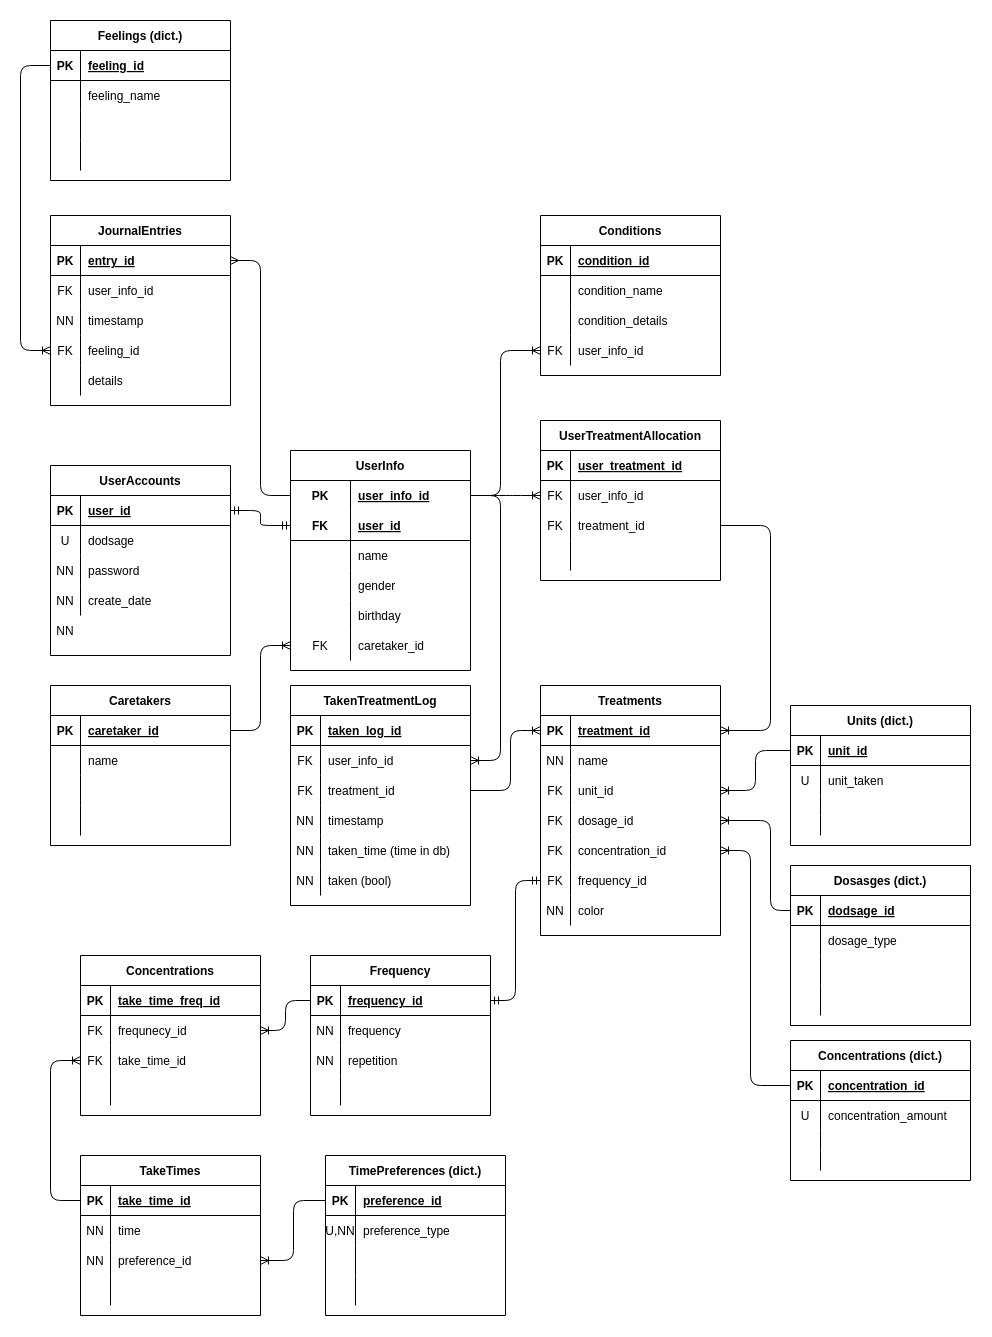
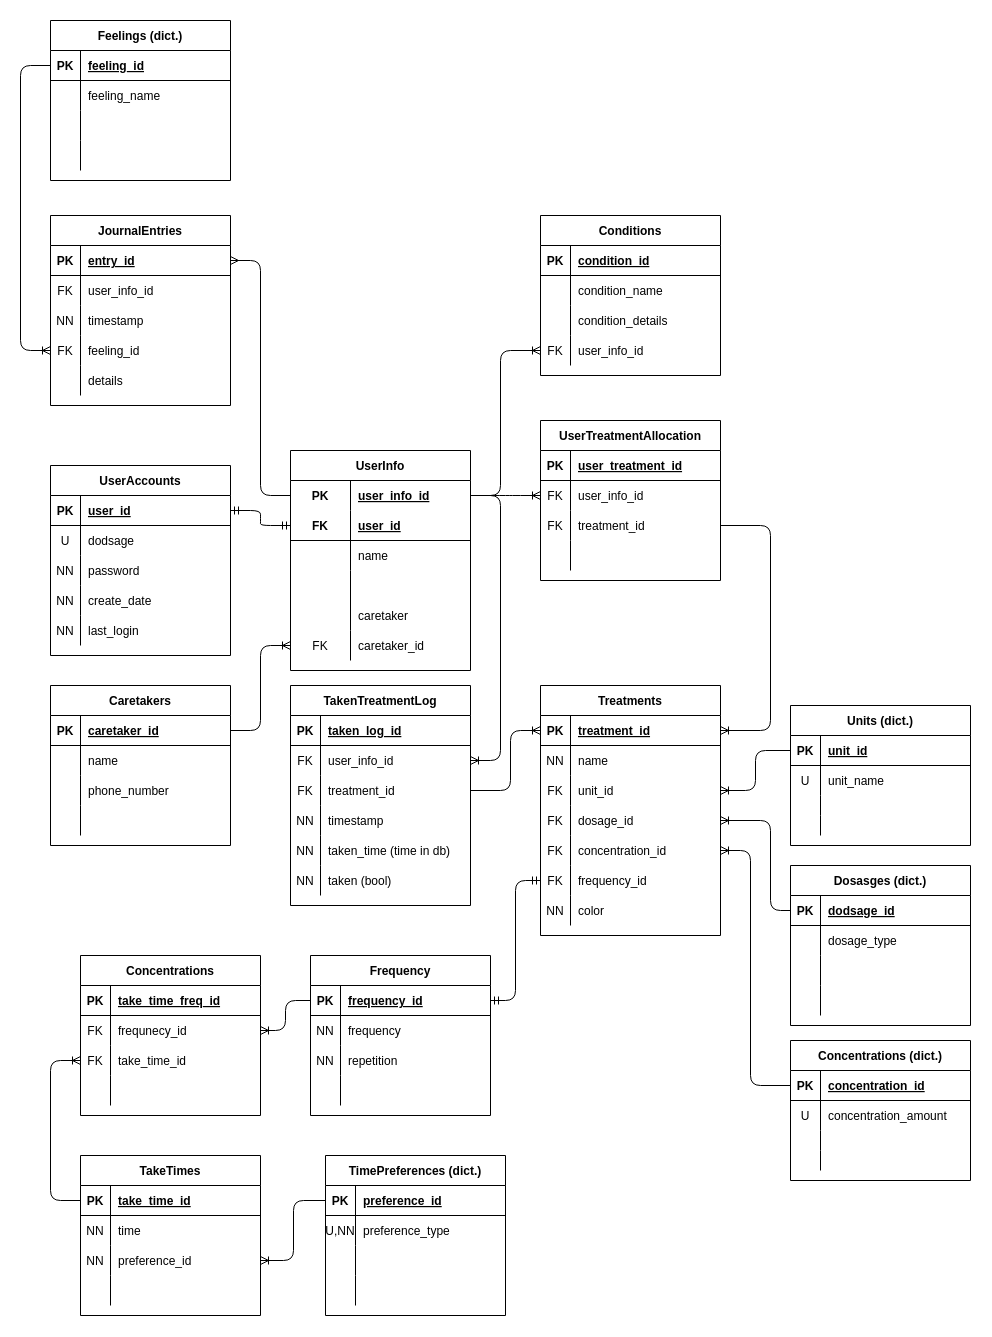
- <mxCell id="30" value="gender" style="shape=partialRectangle;connectable=0;fillColor=none;top=0;left=0;bottom=0;right=0;align=left;spacingLeft=6;overflow=hidden;" parent="28" vertex="1"><mxGeometry x="60" width="120" height="30" as="geometry" /></mxCell>
- <mxCell id="33" value="birthday" style="shape=partialRectangle;connectable=0;fillColor=none;top=0;left=0;bottom=0;right=0;align=left;spacingLeft=6;overflow=hidden;" parent="31" vertex="1"><mxGeometry x="60" width="120" height="30" as="geometry" /></mxCell>
+ <mxCell id="33" value="caretaker" style="shape=partialRectangle;connectable=0;fillColor=none;top=0;left=0;bottom=0;right=0;align=left;spacingLeft=6;overflow=hidden;" parent="31" vertex="1"><mxGeometry x="60" width="120" height="30" as="geometry" /></mxCell>
+ <mxCell id="17" value="last_login" style="shape=partialRectangle;connectable=0;fillColor=none;top=0;left=0;bottom=0;right=0;align=left;spacingLeft=6;overflow=hidden;" parent="15" vertex="1"><mxGeometry x="30" width="150" height="30" as="geometry" /></mxCell>
- <mxCell id="67" value="unit_taken" style="shape=partialRectangle;connectable=0;fillColor=none;top=0;left=0;bottom=0;right=0;align=left;spacingLeft=6;overflow=hidden;" parent="65" vertex="1"><mxGeometry x="30" width="150" height="30" as="geometry" /></mxCell>
+ <mxCell id="67" value="unit_name" style="shape=partialRectangle;connectable=0;fillColor=none;top=0;left=0;bottom=0;right=0;align=left;spacingLeft=6;overflow=hidden;" parent="65" vertex="1"><mxGeometry x="30" width="150" height="30" as="geometry" /></mxCell>
+ <mxCell id="252" value="phone_number" style="shape=partialRectangle;connectable=0;fillColor=none;top=0;left=0;bottom=0;right=0;align=left;spacingLeft=6;overflow=hidden;" vertex="1" parent="1"><mxGeometry x="80" y="775" width="150" height="30" as="geometry" /></mxCell>
